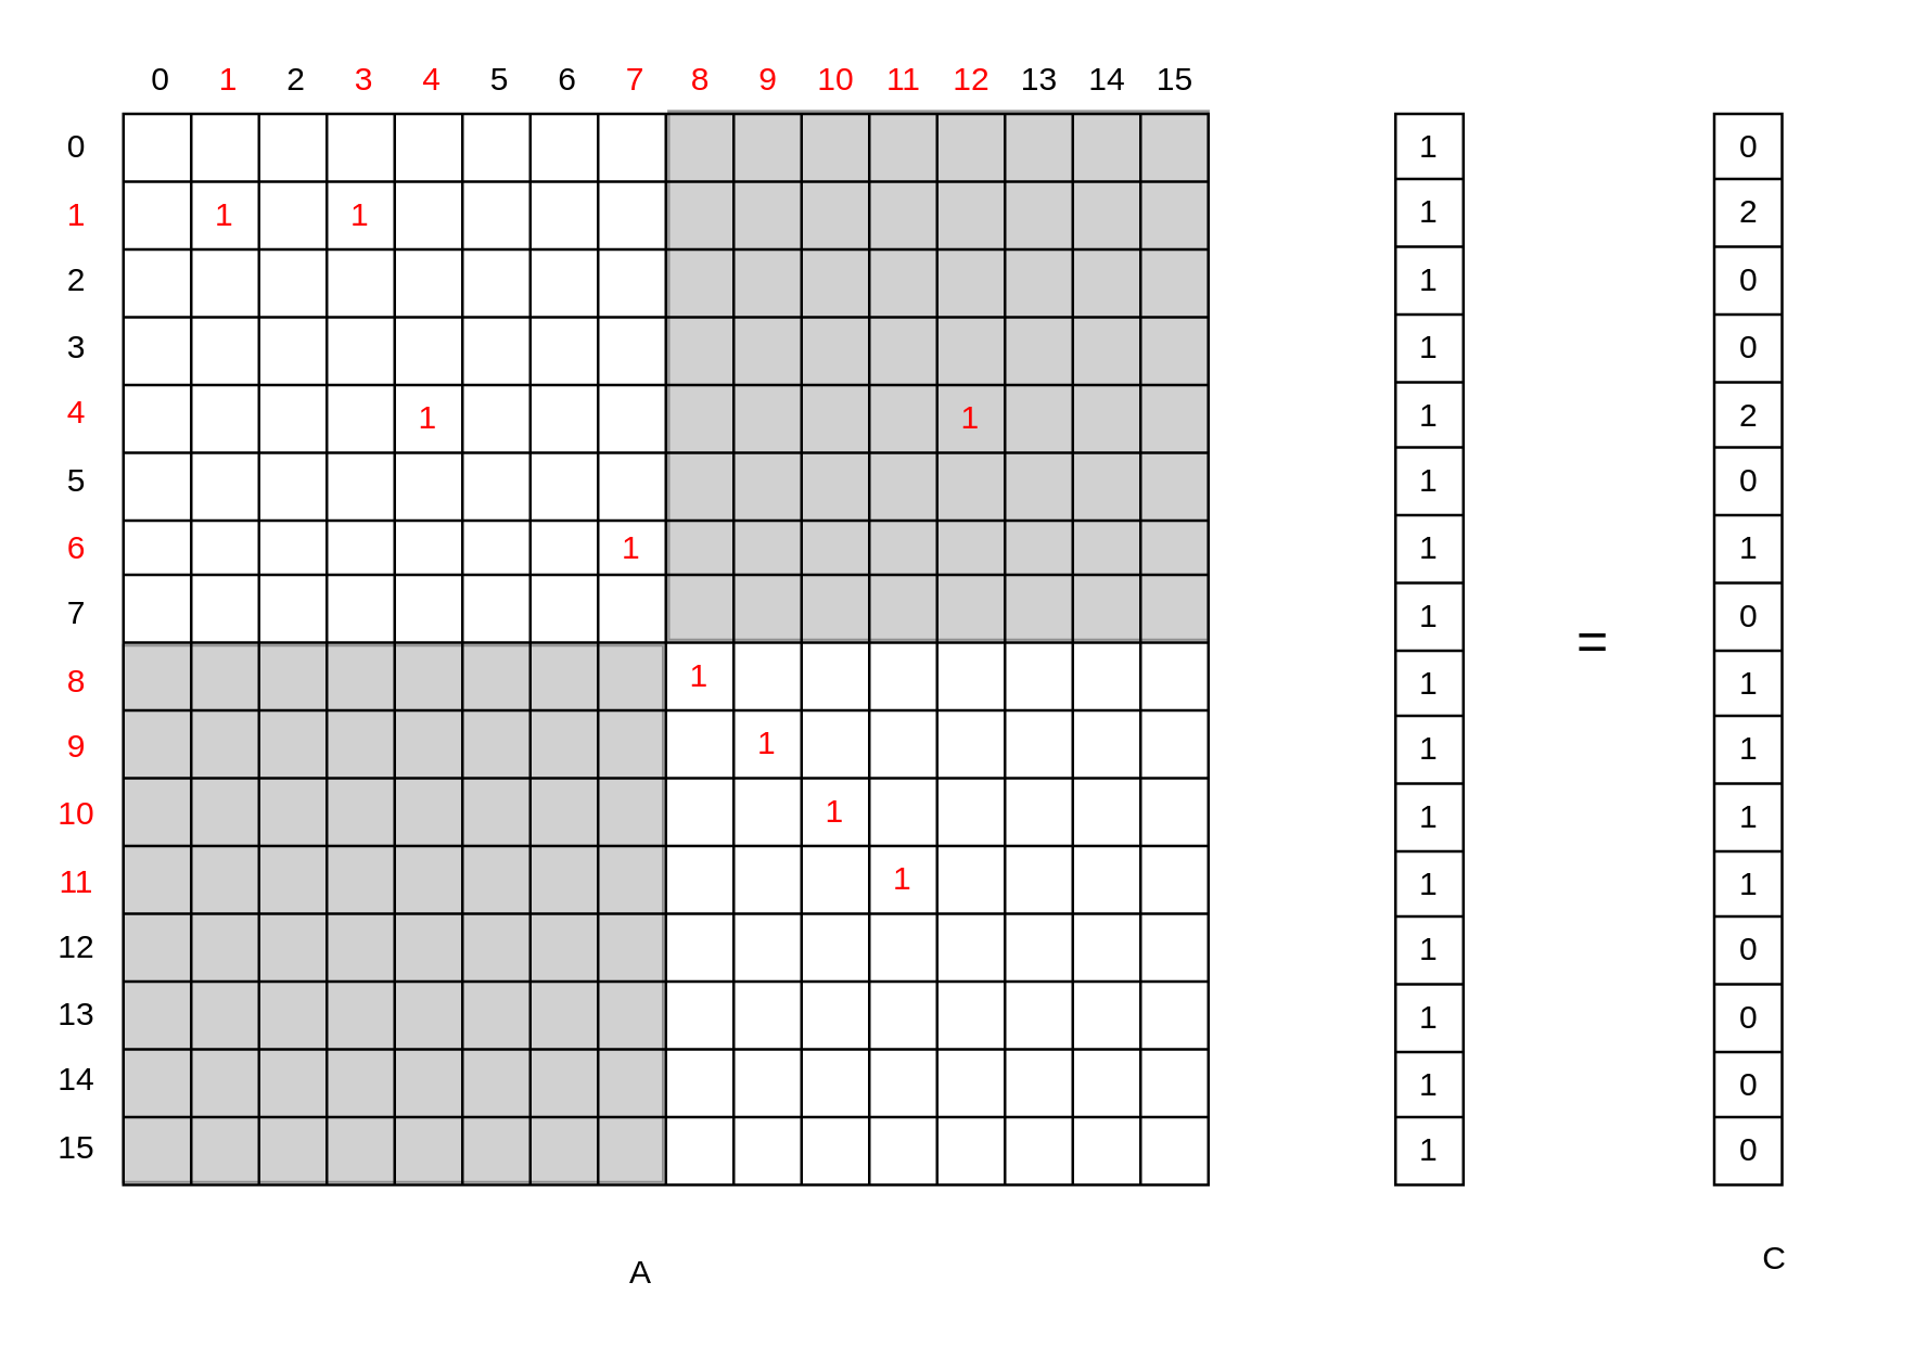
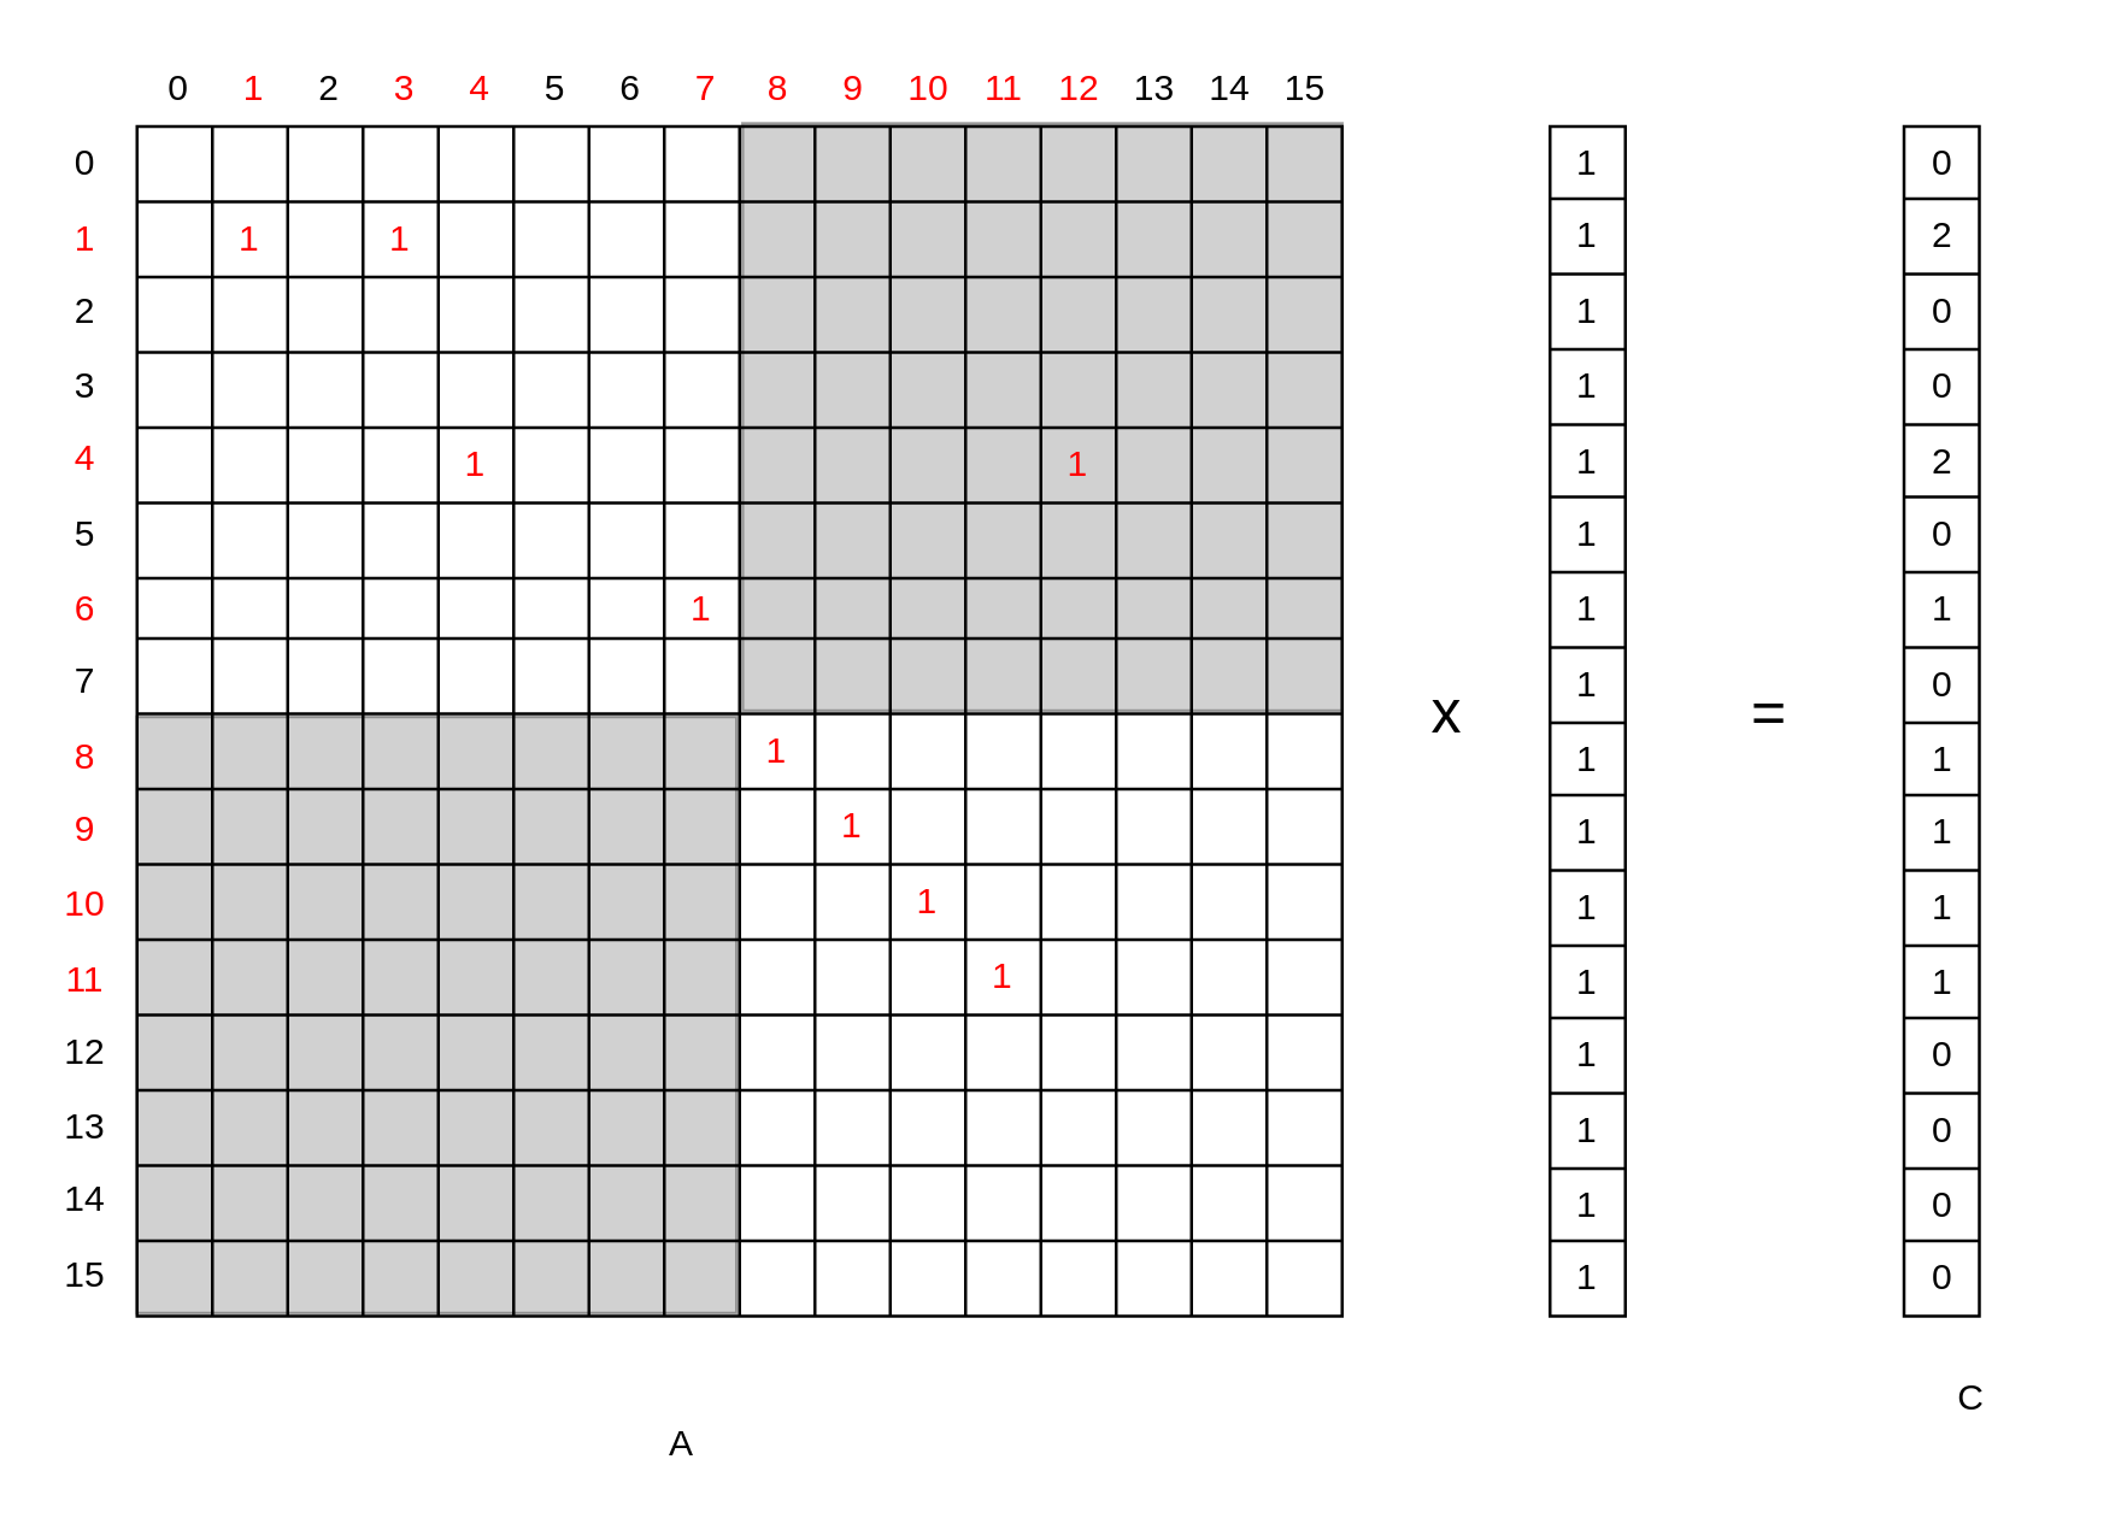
+ <mxCell id="343" value="x" style="text;html=1;align=center;verticalAlign=middle;whiteSpace=wrap;rounded=0;fontSize=20;" vertex="1" parent="1"><mxGeometry x="450" y="220" width="60" height="30" as="geometry" /></mxCell>
- <mxCell id="342" value="A" style="text;html=1;align=center;verticalAlign=middle;whiteSpace=wrap;rounded=0;" vertex="1" parent="1"><mxGeometry x="206" y="454" width="60" height="30" as="geometry" /></mxCell>
+ <mxCell id="342" value="A" style="text;html=1;align=center;verticalAlign=middle;whiteSpace=wrap;rounded=0;" vertex="1" parent="1"><mxGeometry x="196" y="464" width="60" height="30" as="geometry" /></mxCell>
